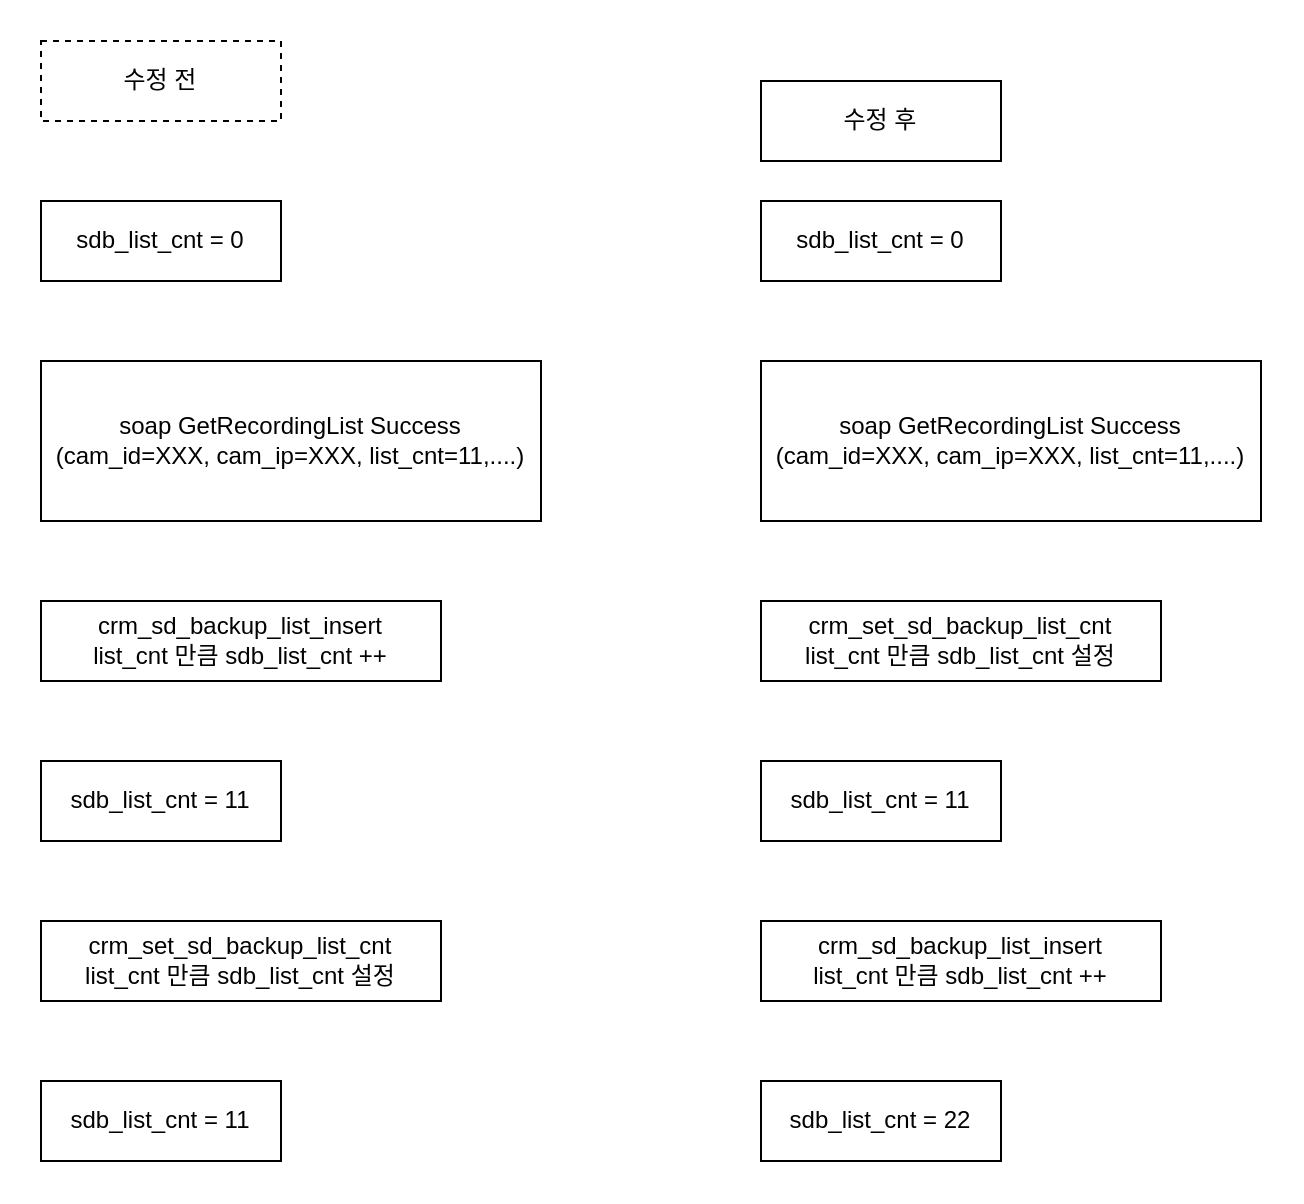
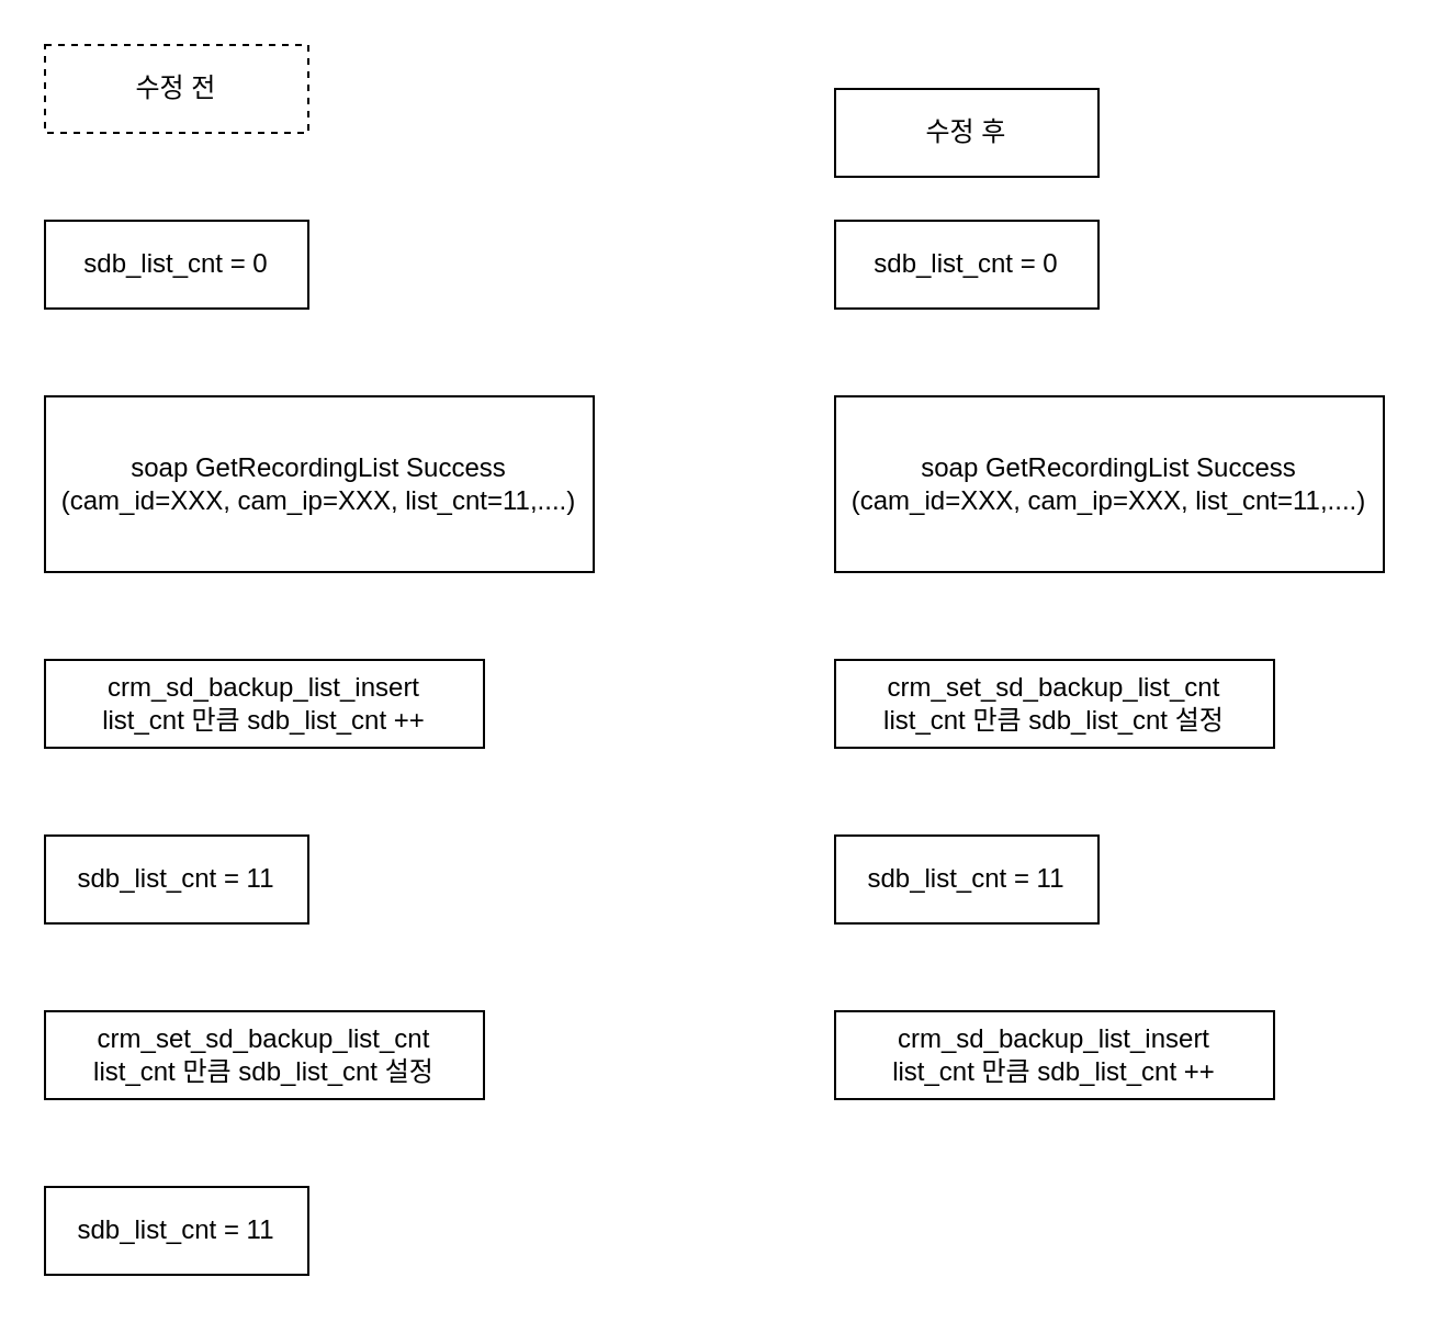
- <mxCell id="15" value="sdb_list_cnt = 22" style="rounded=0;whiteSpace=wrap;html=1;" vertex="1" parent="1"><mxGeometry x="380" y="540" width="120" height="40" as="geometry" /></mxCell>
